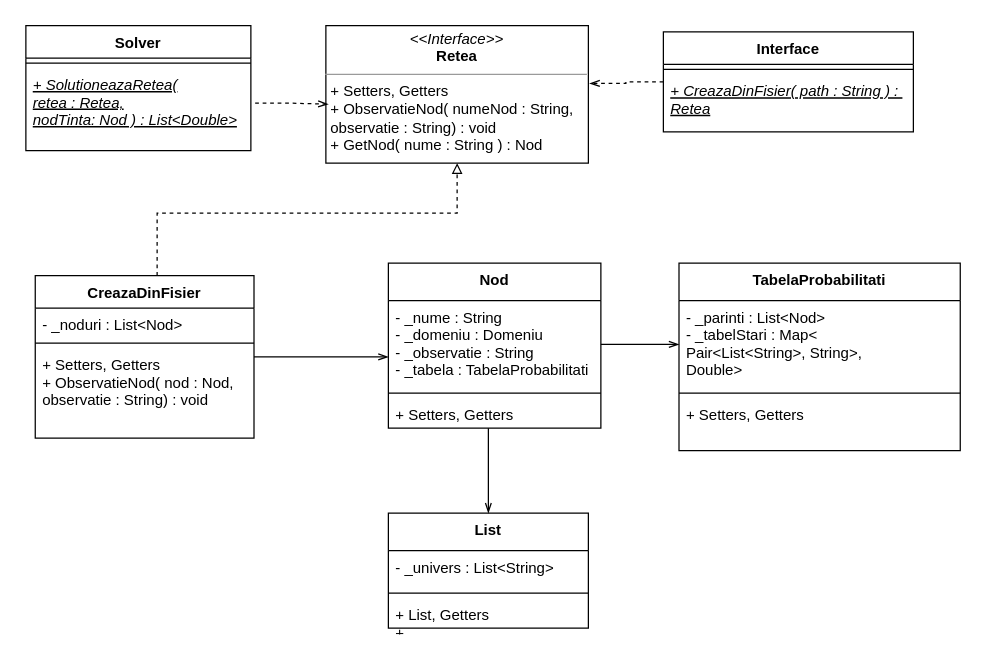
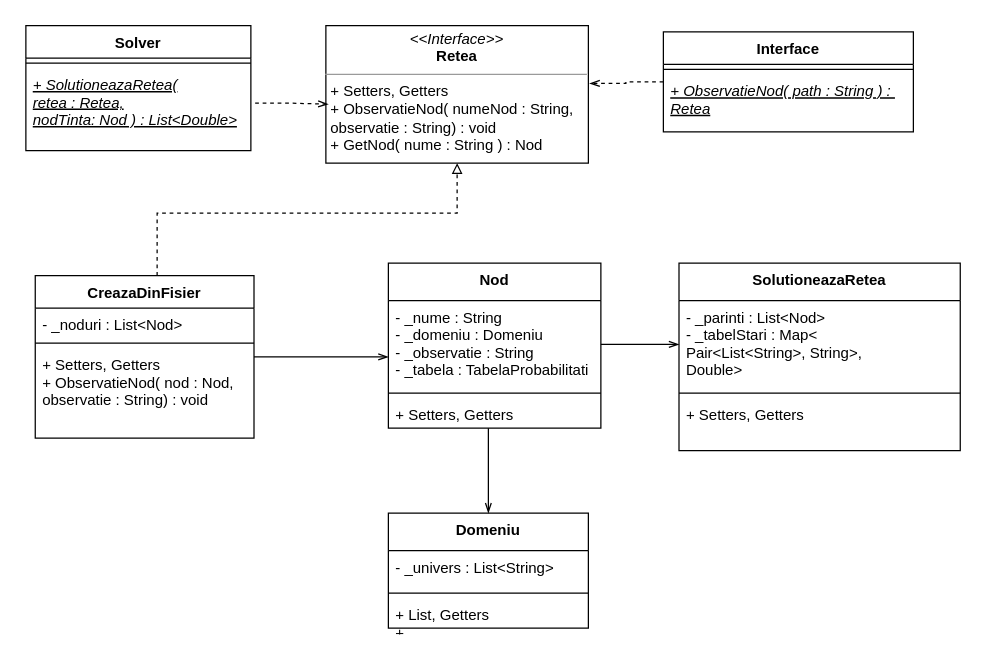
- <mxCell id="29" value="+ CreazaDinFisier( path : String ) : &#10;Retea" style="text;strokeColor=none;fillColor=none;align=left;verticalAlign=top;spacingLeft=4;spacingRight=4;overflow=hidden;rotatable=0;points=[[0,0.5],[1,0.5]];portConstraint=eastwest;fontStyle=6" parent="27" vertex="1"><mxGeometry y="34" width="200" height="46" as="geometry" /></mxCell>
+ <mxCell id="29" value="+ ObservatieNod( path : String ) : &#10;Retea" style="text;strokeColor=none;fillColor=none;align=left;verticalAlign=top;spacingLeft=4;spacingRight=4;overflow=hidden;rotatable=0;points=[[0,0.5],[1,0.5]];portConstraint=eastwest;fontStyle=6" parent="27" vertex="1"><mxGeometry y="34" width="200" height="46" as="geometry" /></mxCell>
- <mxCell id="16" value="TabelaProbabilitati" style="swimlane;fontStyle=1;align=center;verticalAlign=top;childLayout=stackLayout;horizontal=1;startSize=30;horizontalStack=0;resizeParent=1;resizeParentMax=0;resizeLast=0;collapsible=1;marginBottom=0;" parent="1" vertex="1"><mxGeometry x="542.5" y="210" width="225" height="150" as="geometry"><mxRectangle x="300" y="260" width="60" height="26" as="alternateBounds" /></mxGeometry></mxCell>
+ <mxCell id="16" value="SolutioneazaRetea" style="swimlane;fontStyle=1;align=center;verticalAlign=top;childLayout=stackLayout;horizontal=1;startSize=30;horizontalStack=0;resizeParent=1;resizeParentMax=0;resizeLast=0;collapsible=1;marginBottom=0;" parent="1" vertex="1"><mxGeometry x="542.5" y="210" width="225" height="150" as="geometry"><mxRectangle x="300" y="260" width="60" height="26" as="alternateBounds" /></mxGeometry></mxCell>
- <mxCell id="12" value="List" style="swimlane;fontStyle=1;align=center;verticalAlign=top;childLayout=stackLayout;horizontal=1;startSize=30;horizontalStack=0;resizeParent=1;resizeParentMax=0;resizeLast=0;collapsible=1;marginBottom=0;" parent="1" vertex="1"><mxGeometry x="310" y="410" width="160" height="92" as="geometry"><mxRectangle x="300" y="260" width="60" height="26" as="alternateBounds" /></mxGeometry></mxCell>
+ <mxCell id="12" value="Domeniu" style="swimlane;fontStyle=1;align=center;verticalAlign=top;childLayout=stackLayout;horizontal=1;startSize=30;horizontalStack=0;resizeParent=1;resizeParentMax=0;resizeLast=0;collapsible=1;marginBottom=0;" parent="1" vertex="1"><mxGeometry x="310" y="410" width="160" height="92" as="geometry"><mxRectangle x="300" y="260" width="60" height="26" as="alternateBounds" /></mxGeometry></mxCell>
